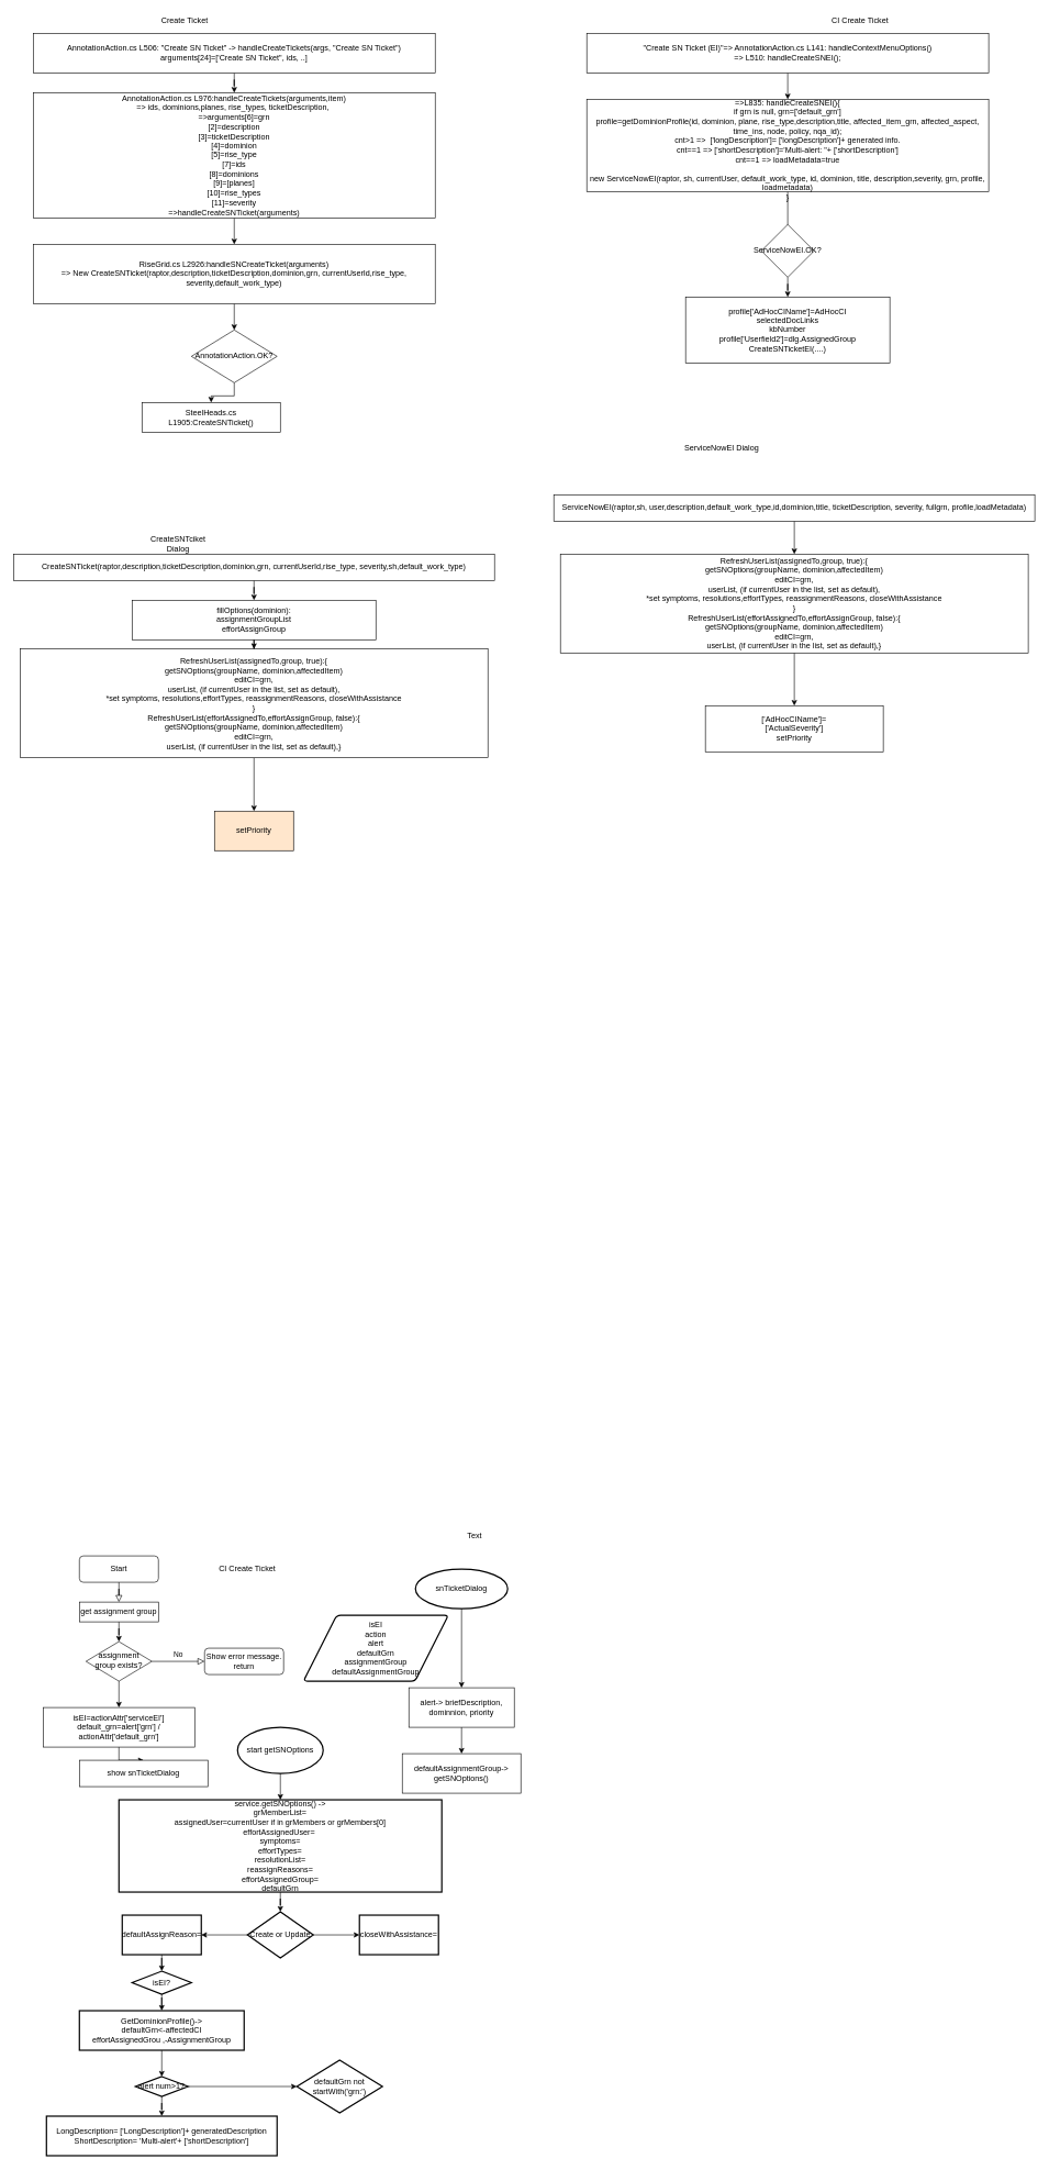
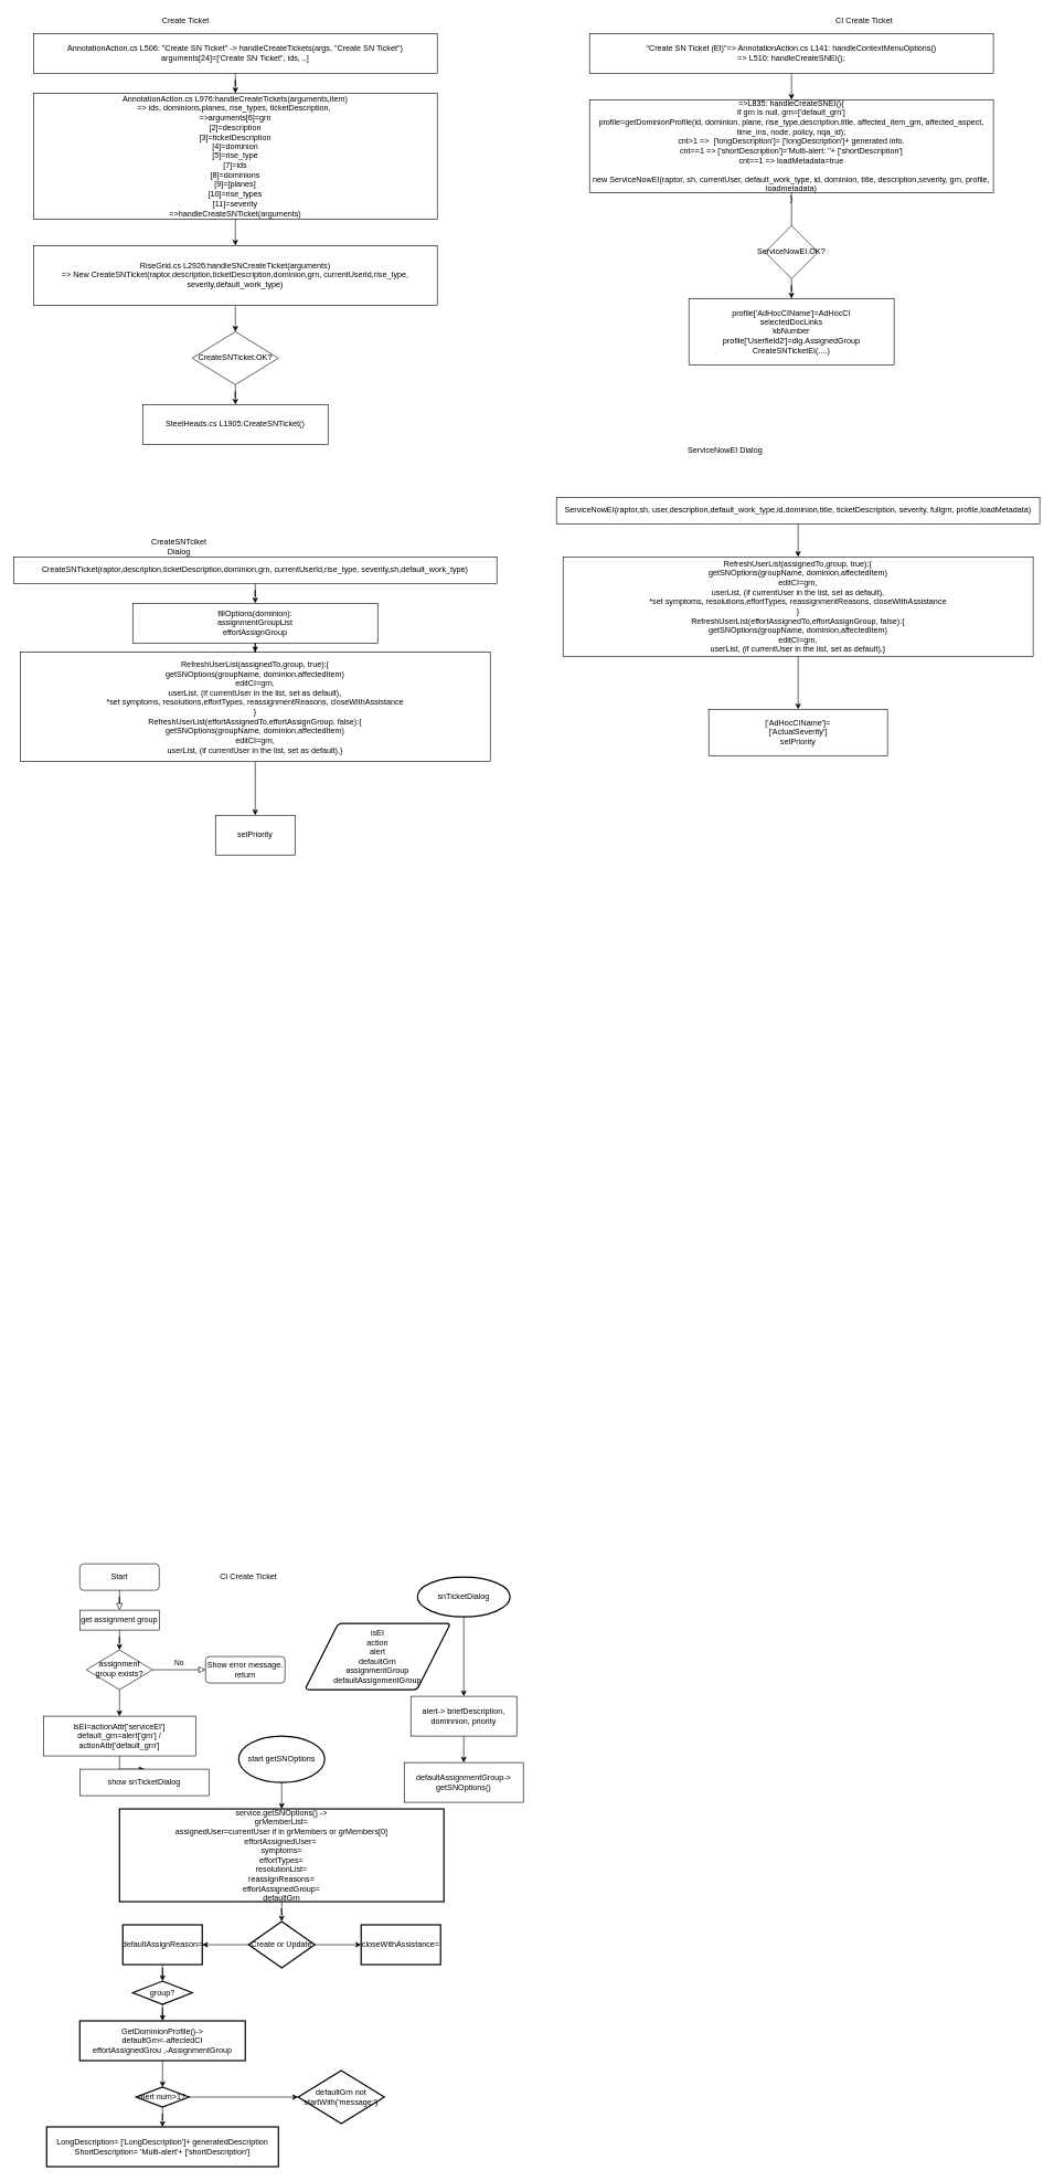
- <mxCell id="48" value="AnnotationAction.OK?" style="rhombus;whiteSpace=wrap;html=1;rounded=0;" vertex="1" parent="1"><mxGeometry x="290" y="500" width="130" height="80" as="geometry" /></mxCell>
+ <mxCell id="48" value="CreateSNTicket.OK?" style="rhombus;whiteSpace=wrap;html=1;rounded=0;" vertex="1" parent="1"><mxGeometry x="290" y="500" width="130" height="80" as="geometry" /></mxCell>
- <mxCell id="49" value="SteelHeads.cs L1905:CreateSNTicket()" style="whiteSpace=wrap;html=1;rounded=0;" vertex="1" parent="1"><mxGeometry x="215" y="610" width="210" height="45" as="geometry" /></mxCell>
+ <mxCell id="49" value="SteelHeads.cs L1905:CreateSNTicket()" style="whiteSpace=wrap;html=1;rounded=0;" vertex="1" parent="1"><mxGeometry x="215" y="610" width="280" height="60" as="geometry" /></mxCell>
- <mxCell id="57" value="setPriority" style="whiteSpace=wrap;html=1;rounded=0;fillColor=#ffe6cc;" vertex="1" parent="1"><mxGeometry x="325" y="1230" width="120" height="60" as="geometry" /></mxCell>
+ <mxCell id="57" value="setPriority" style="whiteSpace=wrap;html=1;rounded=0;" vertex="1" parent="1"><mxGeometry x="325" y="1230" width="120" height="60" as="geometry" /></mxCell>
- <mxCell id="38" value="Text" style="text;html=1;strokeColor=none;fillColor=none;align=center;verticalAlign=middle;whiteSpace=wrap;rounded=0;" vertex="1" parent="1"><mxGeometry x="700" y="2320" width="40" height="20" as="geometry" /></mxCell>
- <mxCell id="30" value="isEI?" style="rhombus;whiteSpace=wrap;html=1;strokeWidth=2;" parent="1" vertex="1"><mxGeometry x="200" y="2990" width="90" height="35" as="geometry" /></mxCell>
+ <mxCell id="30" value="group?" style="rhombus;whiteSpace=wrap;html=1;strokeWidth=2;" parent="1" vertex="1"><mxGeometry x="200" y="2990" width="90" height="35" as="geometry" /></mxCell>
- <mxCell id="37" value="defaultGrn not startWith('grn:')" style="rhombus;whiteSpace=wrap;html=1;strokeWidth=2;" parent="1" vertex="1"><mxGeometry x="450" y="3125" width="130" height="80" as="geometry" /></mxCell>
+ <mxCell id="37" value="defaultGrn not startWith('message:')" style="rhombus;whiteSpace=wrap;html=1;strokeWidth=2;" parent="1" vertex="1"><mxGeometry x="450" y="3125" width="130" height="80" as="geometry" /></mxCell>
